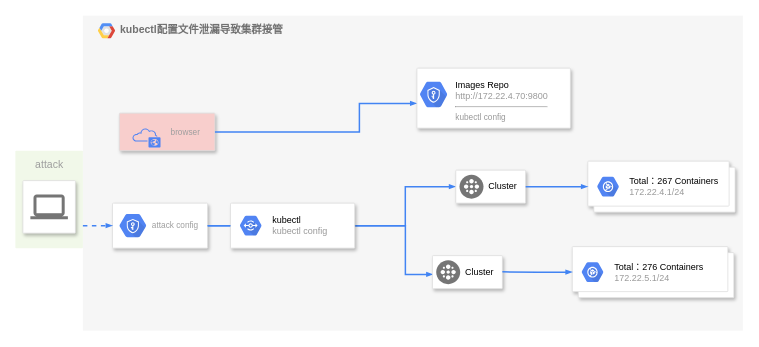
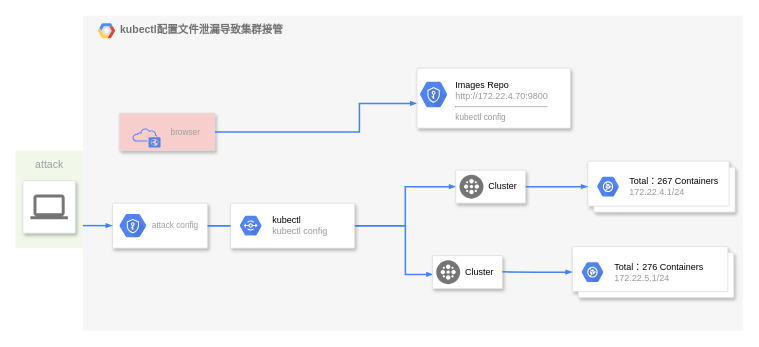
- <mxCell id="28" style="edgeStyle=elbowEdgeStyle;rounded=0;elbow=vertical;html=1;labelBackgroundColor=none;startFill=1;startSize=4;endArrow=blockThin;endFill=1;endSize=4;jettySize=auto;orthogonalLoop=1;strokeColor=#4284F3;strokeWidth=2;fontSize=12;fontColor=#000000;align=left;dashed=1;" parent="1" source="27" target="4" edge="1"><mxGeometry relative="1" as="geometry" /></mxCell>
+ <mxCell id="28" style="edgeStyle=elbowEdgeStyle;rounded=0;elbow=vertical;html=1;labelBackgroundColor=none;startFill=1;startSize=4;endArrow=blockThin;endFill=1;endSize=4;jettySize=auto;orthogonalLoop=1;strokeColor=#4284F3;strokeWidth=2;fontSize=12;fontColor=#000000;align=left;dashed=0;" parent="1" source="27" target="4" edge="1"><mxGeometry relative="1" as="geometry" /></mxCell>
